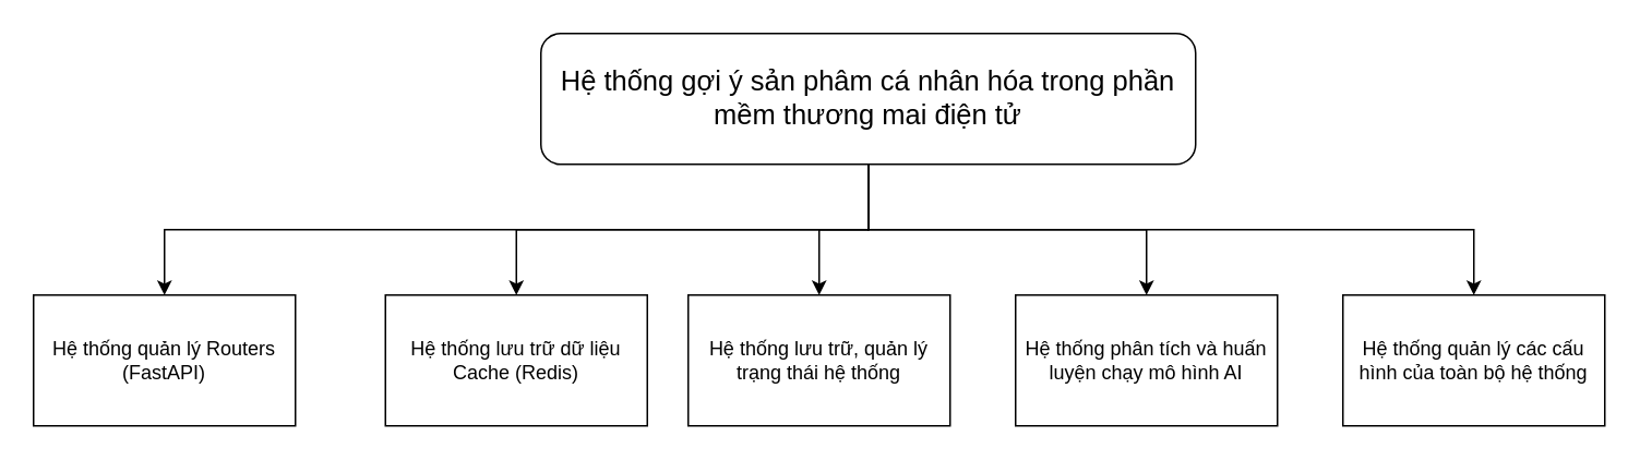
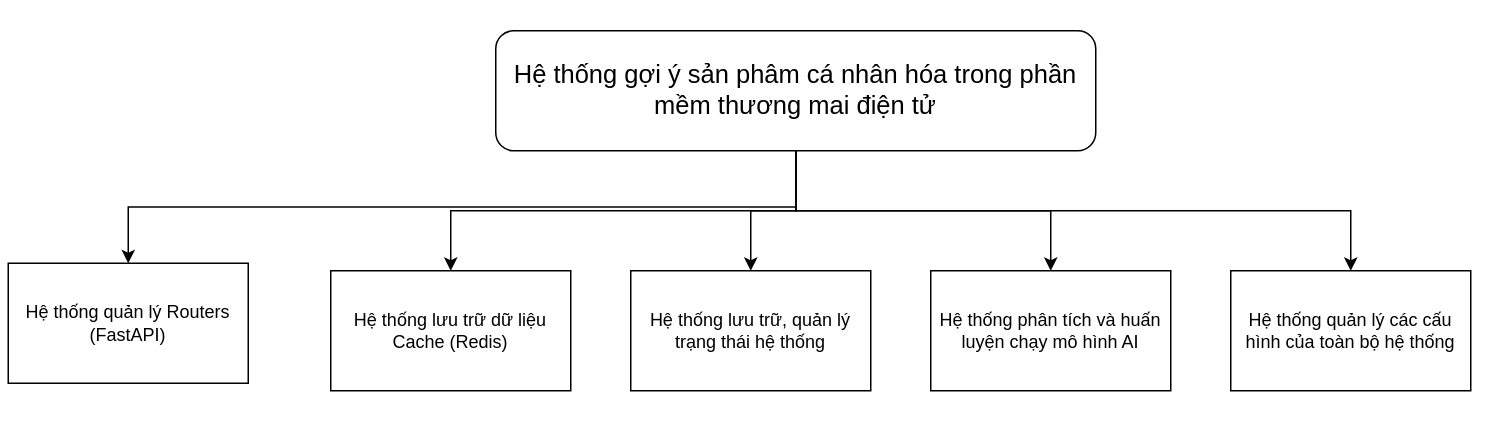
- <mxCell id="8" value="Hệ thống quản lý Routers&lt;div&gt;(FastAPI)&lt;/div&gt;" style="rounded=0;whiteSpace=wrap;html=1;" parent="1" vertex="1"><mxGeometry x="20" y="180" width="160" height="80" as="geometry" /></mxCell>
+ <mxCell id="8" value="Hệ thống quản lý Routers&lt;div&gt;(FastAPI)&lt;/div&gt;" style="rounded=0;whiteSpace=wrap;html=1;" parent="1" vertex="1"><mxGeometry x="5" y="175" width="160" height="80" as="geometry" /></mxCell>
- <mxCell id="9" value="Hệ thống lưu trữ dữ liệu&lt;div&gt;Cache (Redis)&lt;/div&gt;" style="rounded=0;whiteSpace=wrap;html=1;" parent="1" vertex="1"><mxGeometry x="235" y="180" width="160" height="80" as="geometry" /></mxCell>
+ <mxCell id="9" value="Hệ thống lưu trữ dữ liệu&lt;div&gt;Cache (Redis)&lt;/div&gt;" style="rounded=0;whiteSpace=wrap;html=1;" parent="1" vertex="1"><mxGeometry x="220" y="180" width="160" height="80" as="geometry" /></mxCell>
